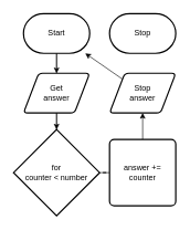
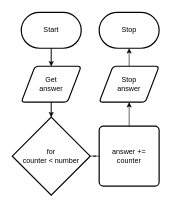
- <mxCell id="13" style="edgeStyle=none;html=1;" edge="1" parent="1" source="14" target="3"><mxGeometry relative="1" as="geometry" /></mxCell>
+ <mxCell id="13" style="edgeStyle=none;html=1;" edge="1" parent="1" source="14" target="4"><mxGeometry relative="1" as="geometry" /></mxCell>
